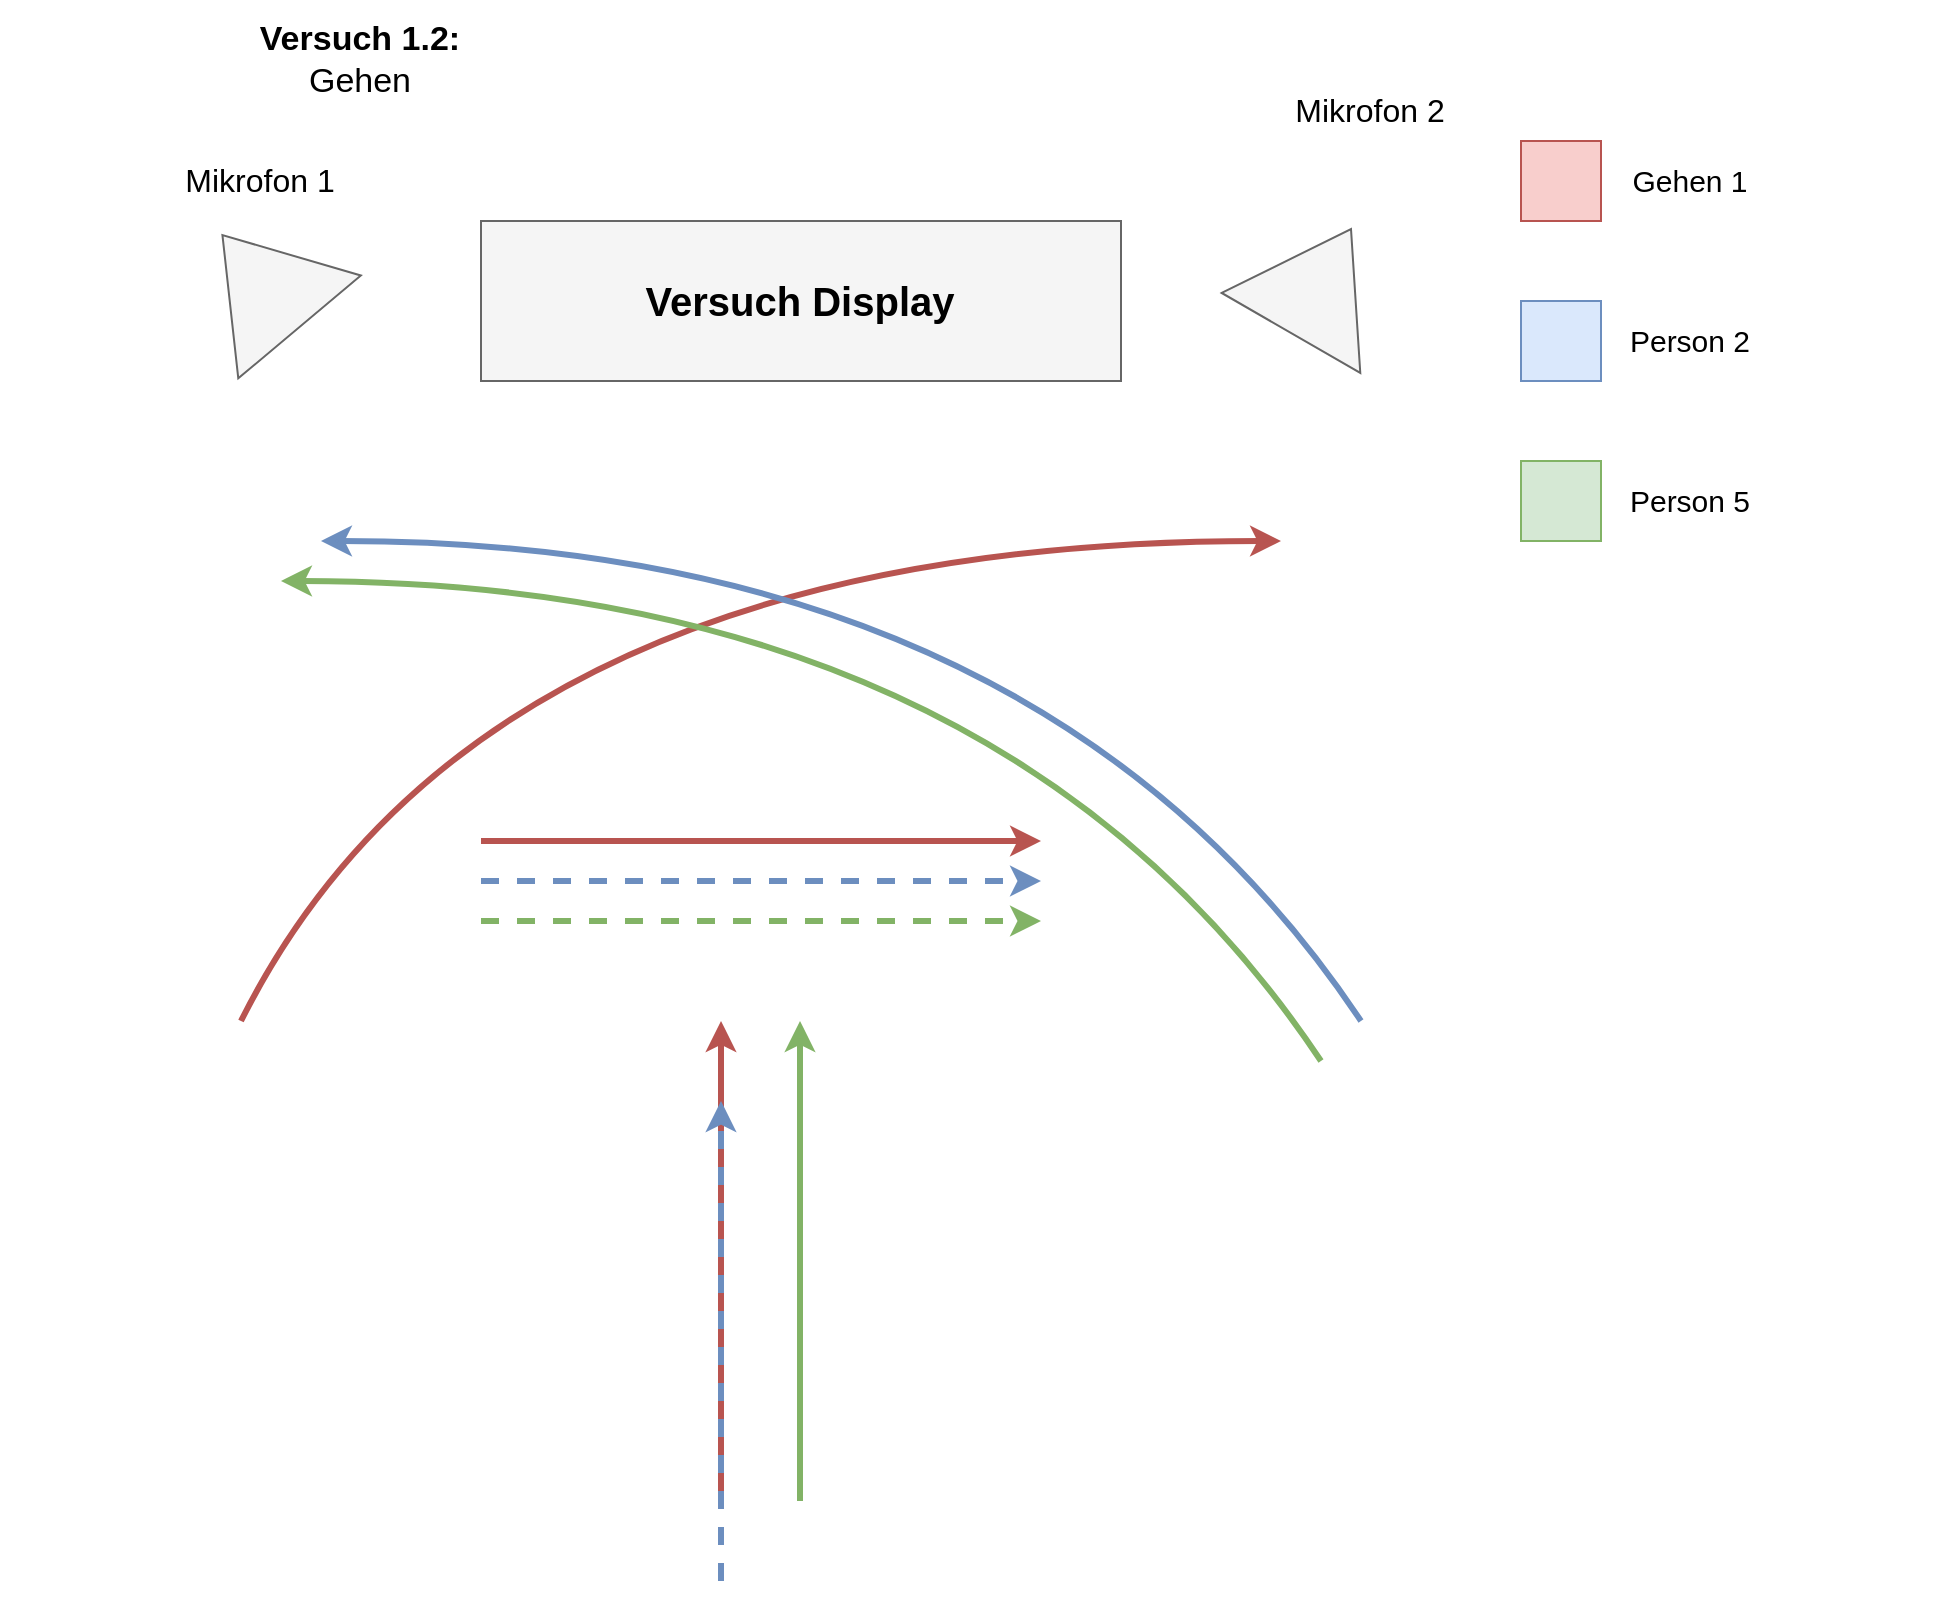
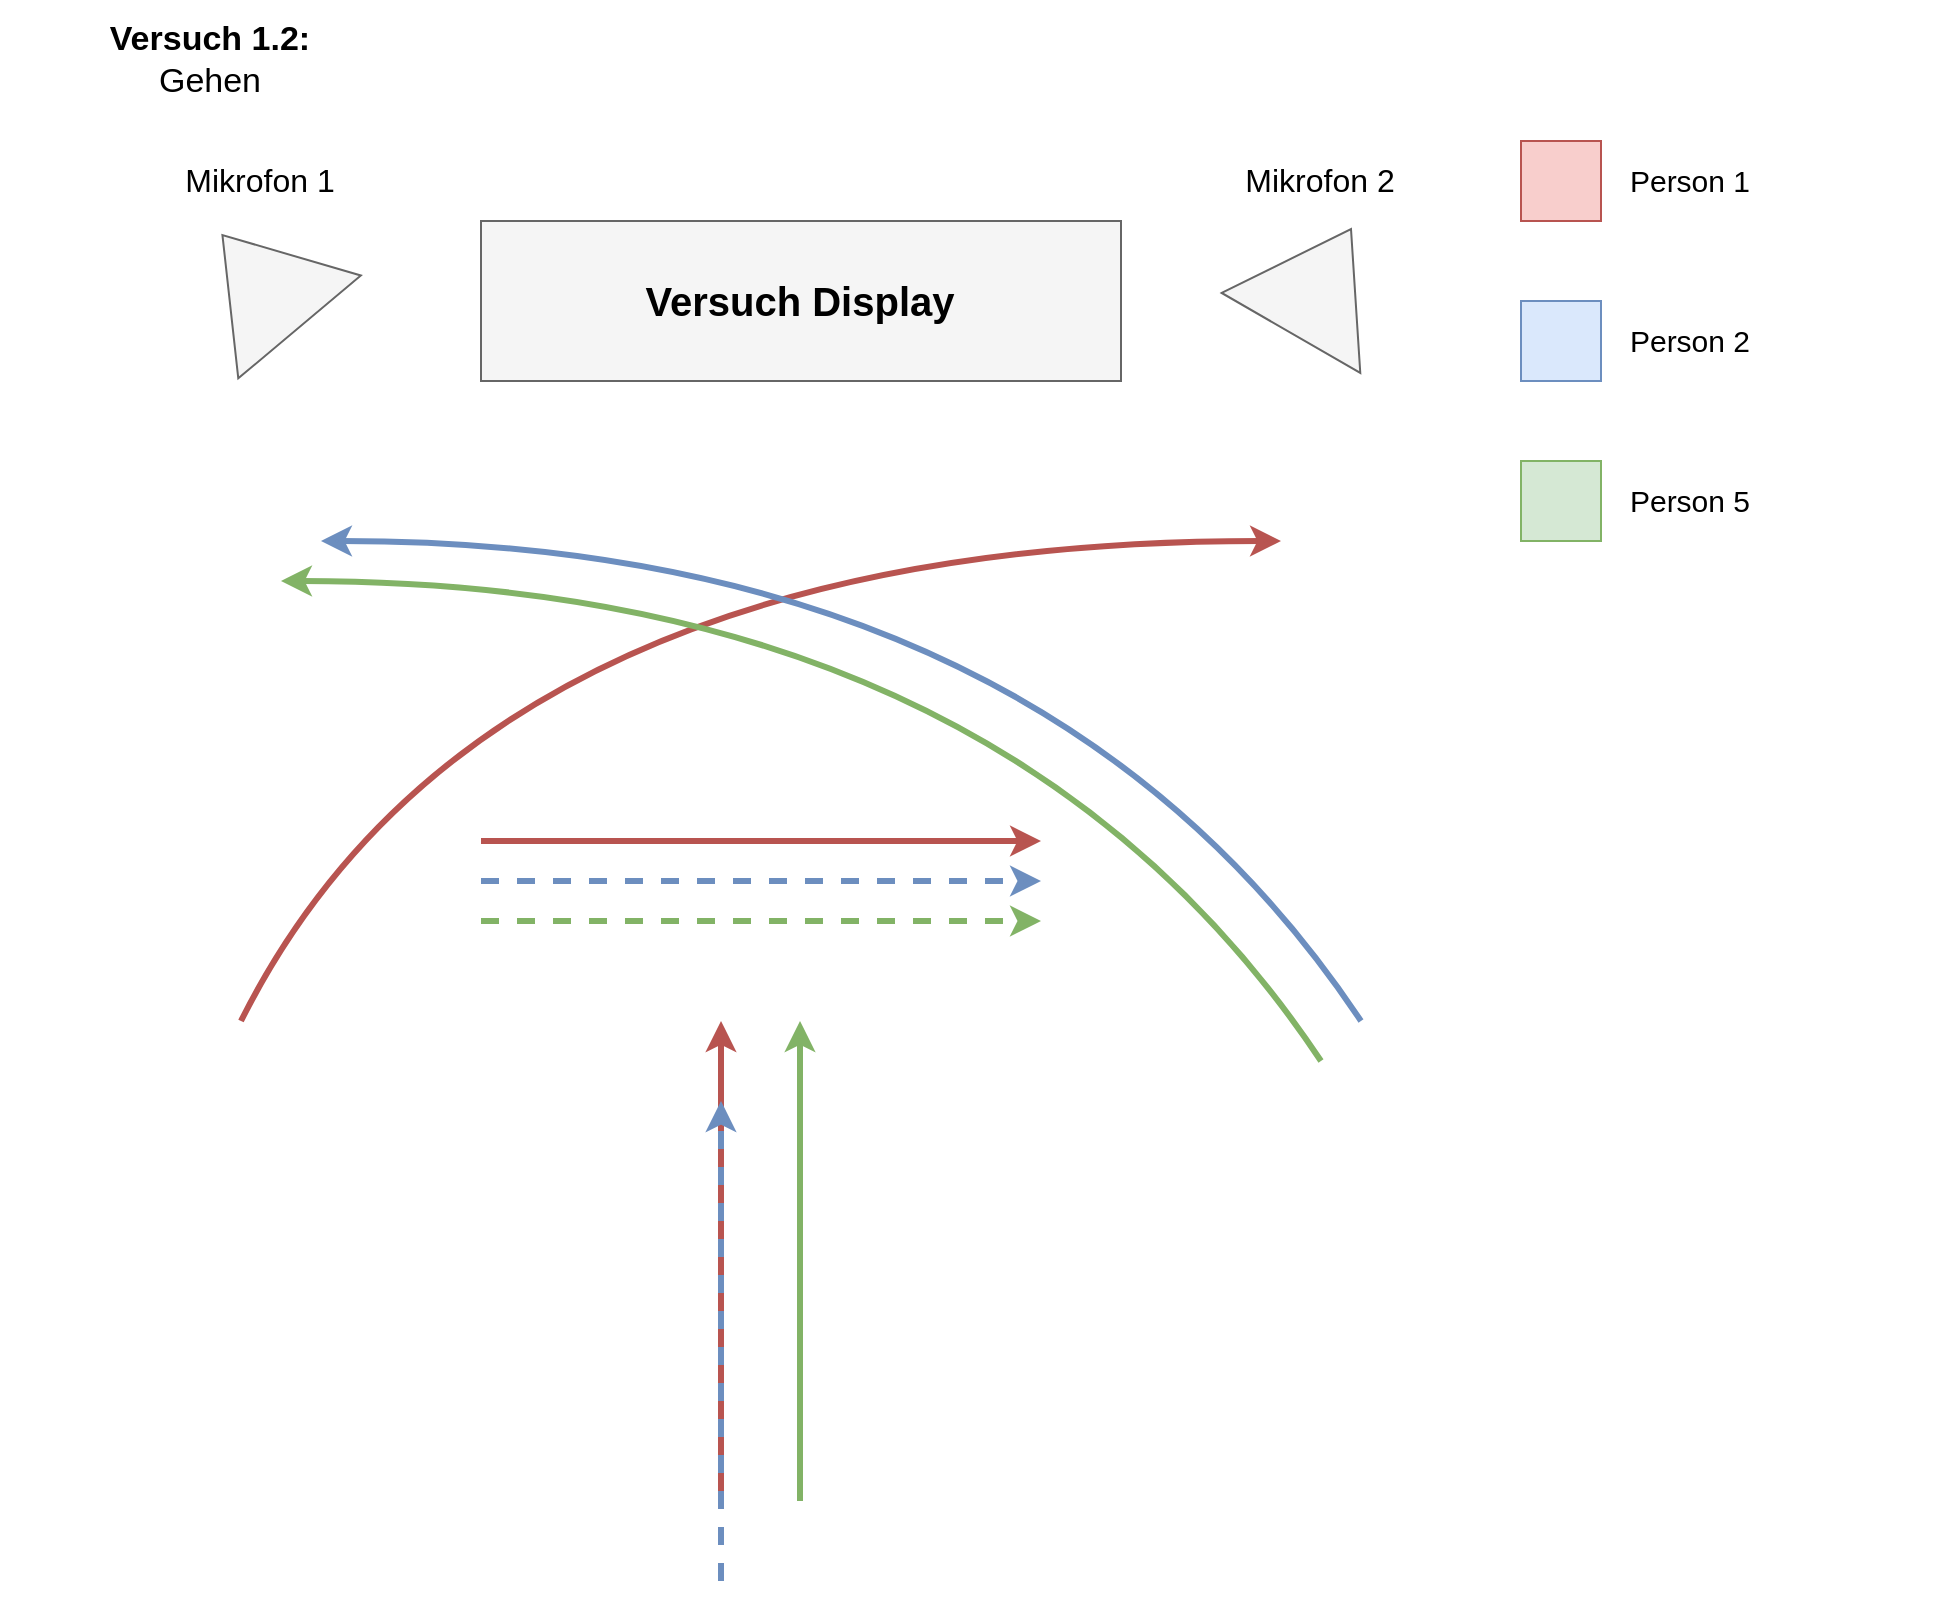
- <mxCell id="17" value="&lt;span style=&quot;font-size: 17px&quot;&gt;&lt;b&gt;Versuch 1.2:&lt;/b&gt;&lt;br&gt;Gehen&lt;br&gt;&lt;/span&gt;" style="text;html=1;strokeColor=none;fillColor=none;align=center;verticalAlign=middle;whiteSpace=wrap;rounded=0;" vertex="1" parent="1"><mxGeometry x="95" y="20" width="170" height="20" as="geometry" /></mxCell>
+ <mxCell id="17" value="&lt;span style=&quot;font-size: 17px&quot;&gt;&lt;b&gt;Versuch 1.2:&lt;/b&gt;&lt;br&gt;Gehen&lt;br&gt;&lt;/span&gt;" style="text;html=1;strokeColor=none;fillColor=none;align=center;verticalAlign=middle;whiteSpace=wrap;rounded=0;" vertex="1" parent="1"><mxGeometry x="20" y="20" width="170" height="20" as="geometry" /></mxCell>
- <mxCell id="7" value="&lt;font style=&quot;font-size: 16px&quot;&gt;Mikrofon 2&lt;/font&gt;" style="text;html=1;strokeColor=none;fillColor=none;align=center;verticalAlign=middle;whiteSpace=wrap;rounded=0;" vertex="1" parent="1"><mxGeometry x="635" y="45" width="100" height="20" as="geometry" /></mxCell>
+ <mxCell id="7" value="&lt;font style=&quot;font-size: 16px&quot;&gt;Mikrofon 2&lt;/font&gt;" style="text;html=1;strokeColor=none;fillColor=none;align=center;verticalAlign=middle;whiteSpace=wrap;rounded=0;" vertex="1" parent="1"><mxGeometry x="610" y="80" width="100" height="20" as="geometry" /></mxCell>
- <mxCell id="19" value="&lt;font style=&quot;font-size: 15px&quot;&gt;Gehen 1&lt;/font&gt;" style="text;html=1;strokeColor=none;fillColor=none;align=center;verticalAlign=middle;whiteSpace=wrap;rounded=0;" vertex="1" parent="1"><mxGeometry x="740" y="80" width="210" height="20" as="geometry" /></mxCell>
+ <mxCell id="19" value="&lt;font style=&quot;font-size: 15px&quot;&gt;Person 1&lt;/font&gt;" style="text;html=1;strokeColor=none;fillColor=none;align=center;verticalAlign=middle;whiteSpace=wrap;rounded=0;" vertex="1" parent="1"><mxGeometry x="740" y="80" width="210" height="20" as="geometry" /></mxCell>
